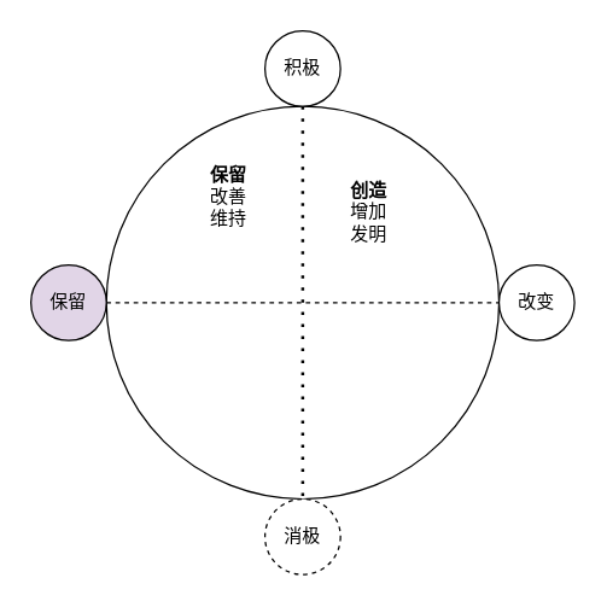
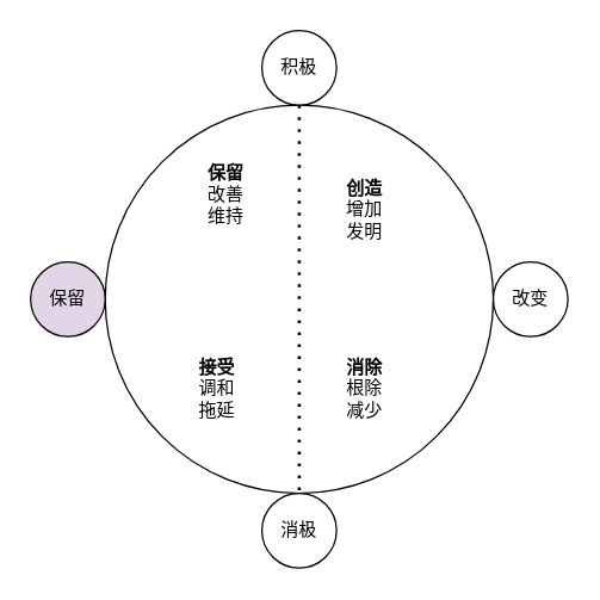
- <mxCell id="8" value="" style="endArrow=none;dashed=1;html=1;rounded=0;entryX=0;entryY=0.5;entryDx=0;entryDy=0;" edge="1" parent="1" source="5" target="6"><mxGeometry width="50" height="50" relative="1" as="geometry"><mxPoint x="250" y="290" as="sourcePoint" /><mxPoint x="300" y="240" as="targetPoint" /></mxGeometry></mxCell>
+ <mxCell id="12" value="&lt;b&gt;接受&lt;/b&gt;&lt;br&gt;调和&lt;br&gt;拖延" style="text;html=1;strokeColor=none;fillColor=none;align=center;verticalAlign=middle;whiteSpace=wrap;rounded=0;" vertex="1" parent="1"><mxGeometry x="115" y="230" width="60" height="59" as="geometry" /></mxCell>
+ <mxCell id="10" value="&lt;b&gt;消除&lt;/b&gt;&lt;br&gt;根除&lt;br&gt;减少" style="text;html=1;strokeColor=none;fillColor=none;align=center;verticalAlign=middle;whiteSpace=wrap;rounded=0;" vertex="1" parent="1"><mxGeometry x="214" y="230" width="60" height="60" as="geometry" /></mxCell>
- <mxCell id="4" value="消极" style="ellipse;whiteSpace=wrap;html=1;aspect=fixed;dashed=1;" vertex="1" parent="1"><mxGeometry x="175" y="330" width="50" height="50" as="geometry" /></mxCell>
+ <mxCell id="4" value="消极" style="ellipse;whiteSpace=wrap;html=1;aspect=fixed;" vertex="1" parent="1"><mxGeometry x="175" y="330" width="50" height="50" as="geometry" /></mxCell>
